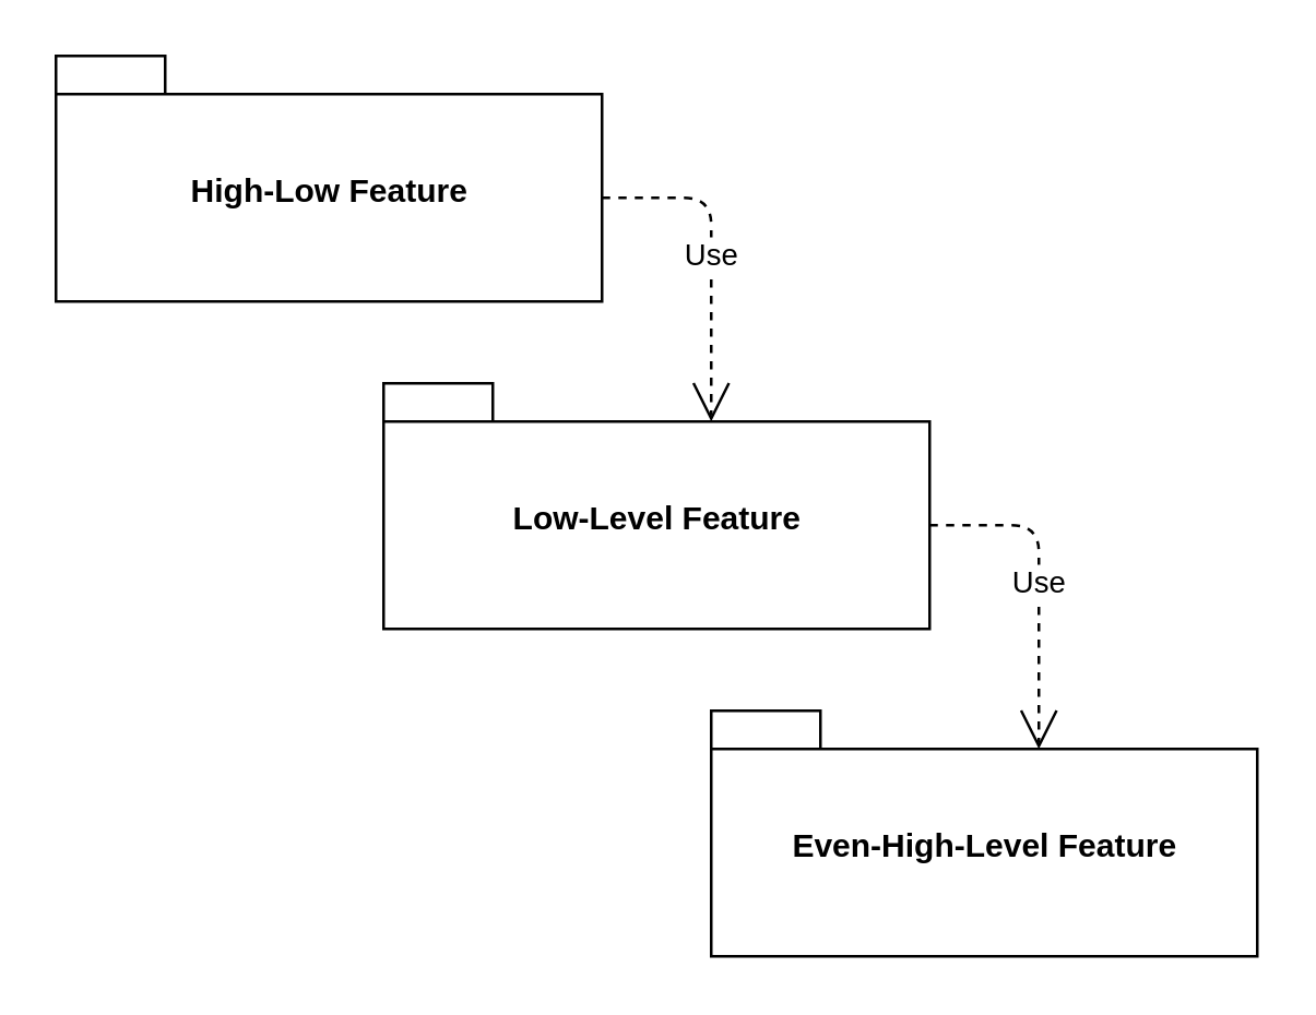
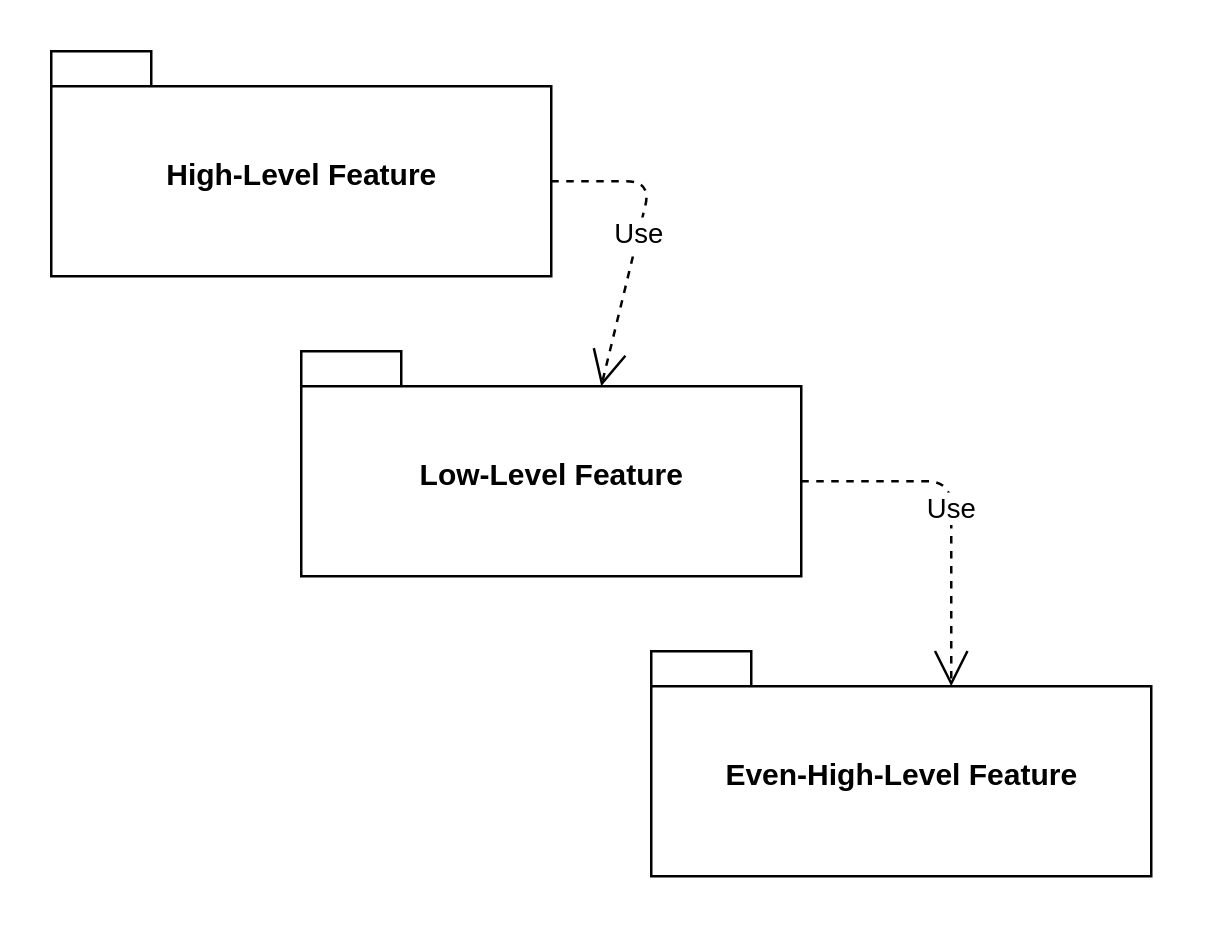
- <mxCell id="2" value="High-Low Feature" style="shape=folder;fontStyle=1;spacingTop=10;tabWidth=40;tabHeight=14;tabPosition=left;html=1;" vertex="1" parent="1"><mxGeometry x="20" y="20" width="200" height="90" as="geometry" /></mxCell>
+ <mxCell id="2" value="High-Level Feature" style="shape=folder;fontStyle=1;spacingTop=10;tabWidth=40;tabHeight=14;tabPosition=left;html=1;" vertex="1" parent="1"><mxGeometry x="20" y="20" width="200" height="90" as="geometry" /></mxCell>
- <mxCell id="3" value="Low-Level Feature" style="shape=folder;fontStyle=1;spacingTop=10;tabWidth=40;tabHeight=14;tabPosition=left;html=1;" vertex="1" parent="1"><mxGeometry x="140" y="140" width="200" height="90" as="geometry" /></mxCell>
+ <mxCell id="3" value="Low-Level Feature" style="shape=folder;fontStyle=1;spacingTop=10;tabWidth=40;tabHeight=14;tabPosition=left;html=1;" vertex="1" parent="1"><mxGeometry x="120" y="140" width="200" height="90" as="geometry" /></mxCell>
